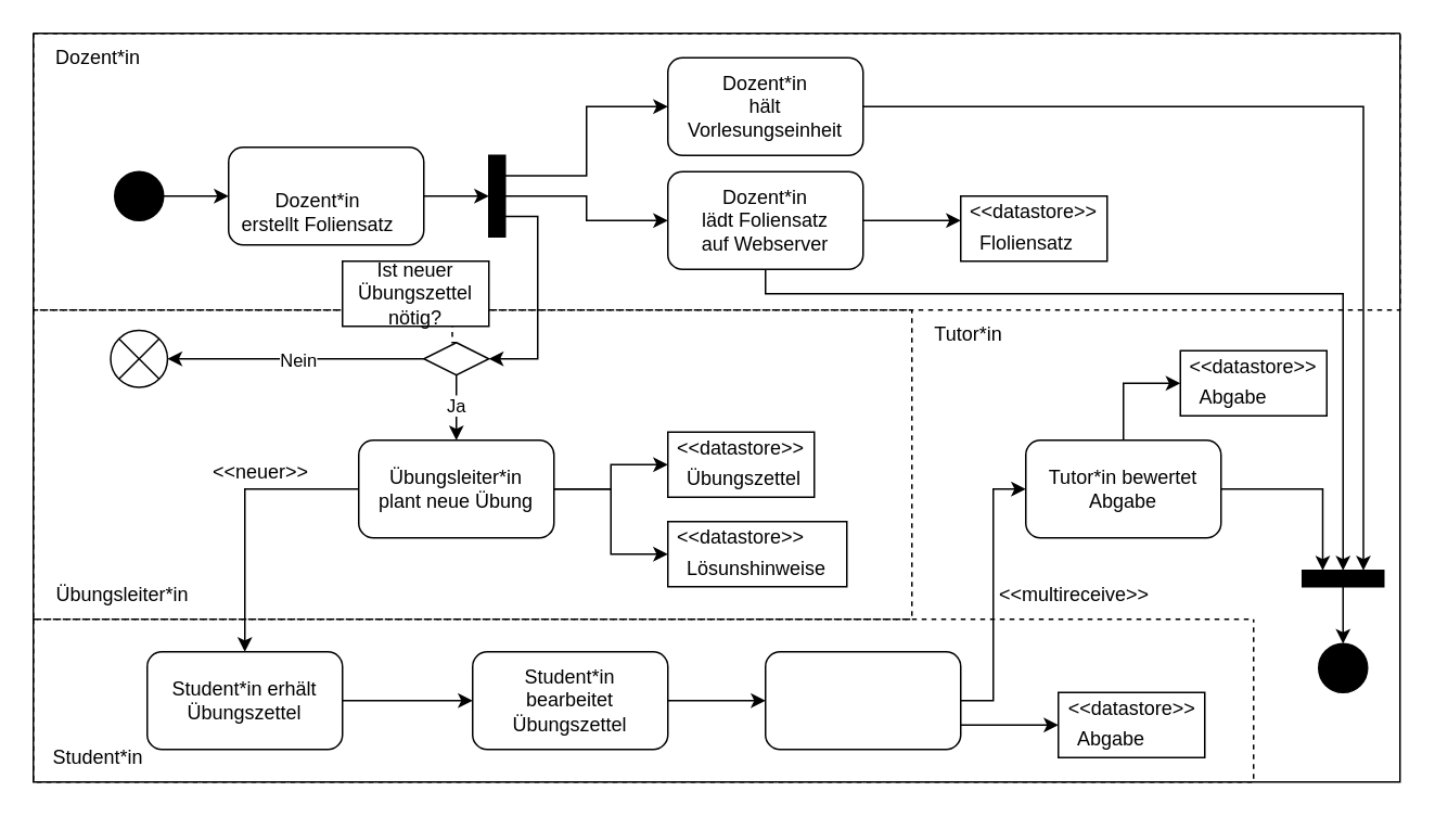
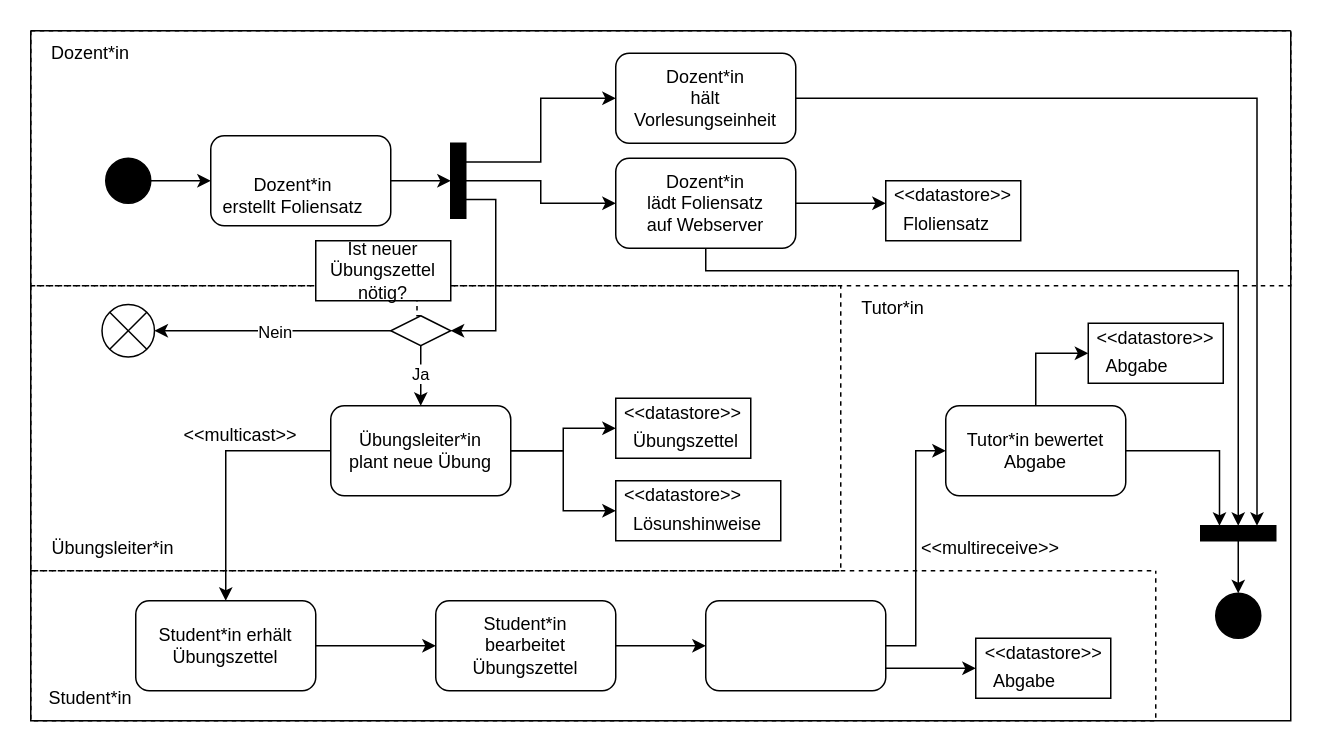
- <mxCell id="49" value="&amp;lt;&amp;lt;neuer&amp;gt;&amp;gt;" style="text;html=1;align=center;verticalAlign=middle;whiteSpace=wrap;rounded=0;" parent="1" vertex="1"><mxGeometry x="130" y="275" width="60" height="30" as="geometry" /></mxCell>
+ <mxCell id="49" value="&amp;lt;&amp;lt;multicast&amp;gt;&amp;gt;" style="text;html=1;align=center;verticalAlign=middle;whiteSpace=wrap;rounded=0;" parent="1" vertex="1"><mxGeometry x="130" y="275" width="60" height="30" as="geometry" /></mxCell>
